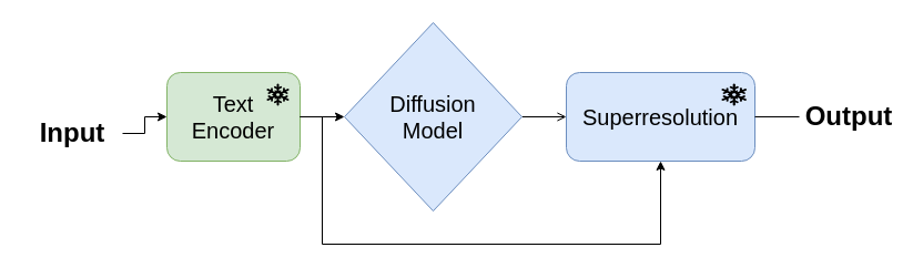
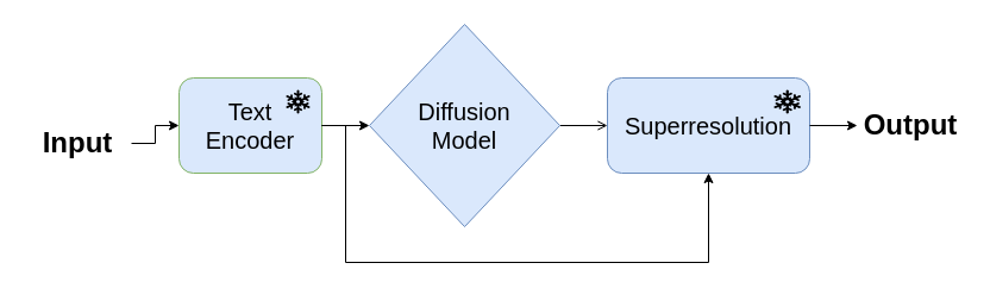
- <mxCell id="5" value="&lt;font style=&quot;font-size: 20px;&quot;&gt;Text&lt;/font&gt;&lt;div&gt;&lt;span style=&quot;font-size: 20px; background-color: initial;&quot;&gt;Encoder&lt;/span&gt;&lt;/div&gt;" style="rounded=1;whiteSpace=wrap;html=1;fillColor=#d5e8d4;strokeColor=#82b366;" parent="4" vertex="1"><mxGeometry width="120" height="80" as="geometry" /></mxCell>
+ <mxCell id="5" value="&lt;font style=&quot;font-size: 20px;&quot;&gt;Text&lt;/font&gt;&lt;div&gt;&lt;span style=&quot;font-size: 20px; background-color: initial;&quot;&gt;Encoder&lt;/span&gt;&lt;/div&gt;" style="rounded=1;whiteSpace=wrap;html=1;fillColor=#dae8fc;strokeColor=#82b366;" parent="4" vertex="1"><mxGeometry width="120" height="80" as="geometry" /></mxCell>
- <mxCell id="14" style="edgeStyle=orthogonalEdgeStyle;rounded=0;orthogonalLoop=1;jettySize=auto;html=1;entryX=0;entryY=0.5;entryDx=0;entryDy=0;endArrow=none;" parent="1" source="11" target="13" edge="1"><mxGeometry relative="1" as="geometry" /></mxCell>
+ <mxCell id="14" style="edgeStyle=orthogonalEdgeStyle;rounded=0;orthogonalLoop=1;jettySize=auto;html=1;entryX=0;entryY=0.5;entryDx=0;entryDy=0;" parent="1" source="11" target="13" edge="1"><mxGeometry relative="1" as="geometry" /></mxCell>
